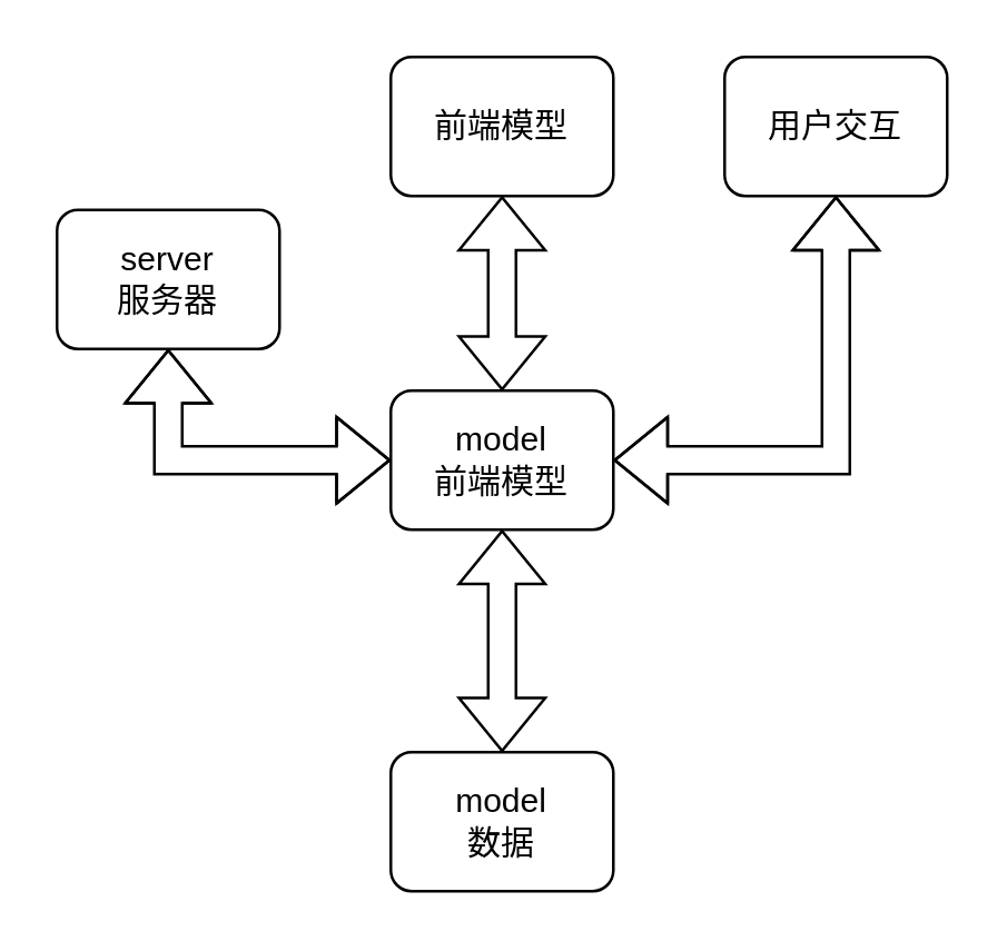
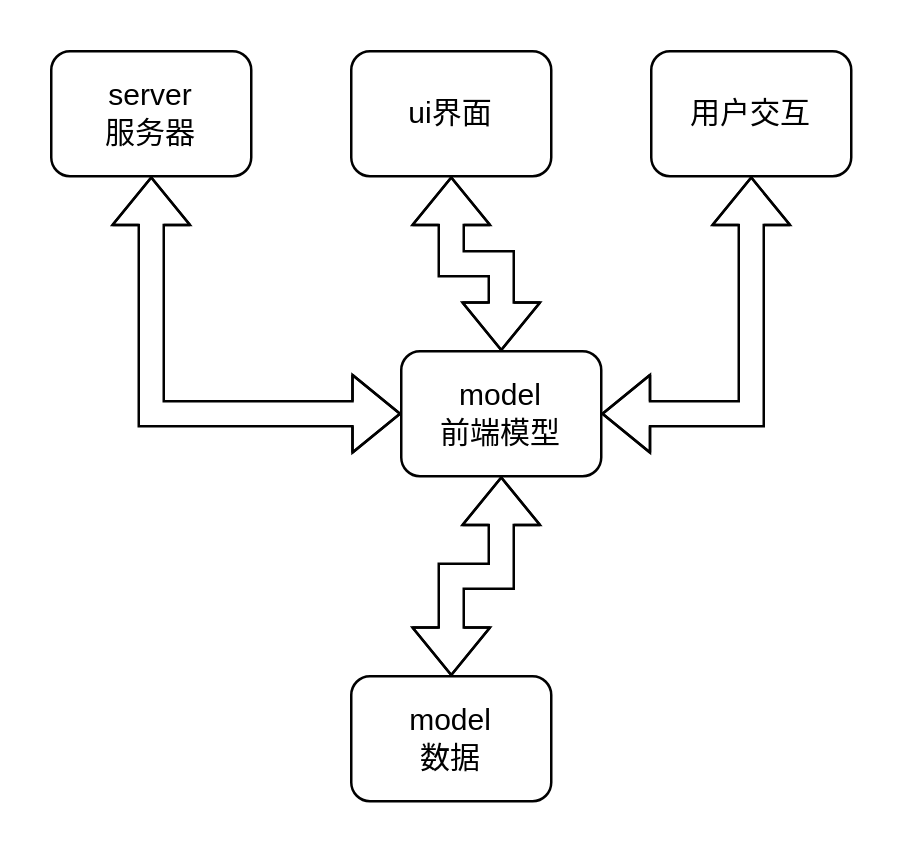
- <mxCell id="9" value="前端模型" style="rounded=1;whiteSpace=wrap;html=1;" vertex="1" parent="1"><mxGeometry x="140" y="20" width="80" height="50" as="geometry" /></mxCell>
+ <mxCell id="9" value="ui界面" style="rounded=1;whiteSpace=wrap;html=1;" vertex="1" parent="1"><mxGeometry x="140" y="20" width="80" height="50" as="geometry" /></mxCell>
- <mxCell id="5" value="server&lt;div&gt;服务器&lt;/div&gt;" style="rounded=1;whiteSpace=wrap;html=1;" vertex="1" parent="1"><mxGeometry x="20" y="75" width="80" height="50" as="geometry" /></mxCell>
+ <mxCell id="5" value="server&lt;div&gt;服务器&lt;/div&gt;" style="rounded=1;whiteSpace=wrap;html=1;" vertex="1" parent="1"><mxGeometry x="20" y="20" width="80" height="50" as="geometry" /></mxCell>
- <mxCell id="3" value="model&lt;br&gt;前端模型" style="rounded=1;whiteSpace=wrap;html=1;" vertex="1" parent="1"><mxGeometry x="140" y="140" width="80" height="50" as="geometry" /></mxCell>
+ <mxCell id="3" value="model&lt;br&gt;前端模型" style="rounded=1;whiteSpace=wrap;html=1;" vertex="1" parent="1"><mxGeometry x="160" y="140" width="80" height="50" as="geometry" /></mxCell>
